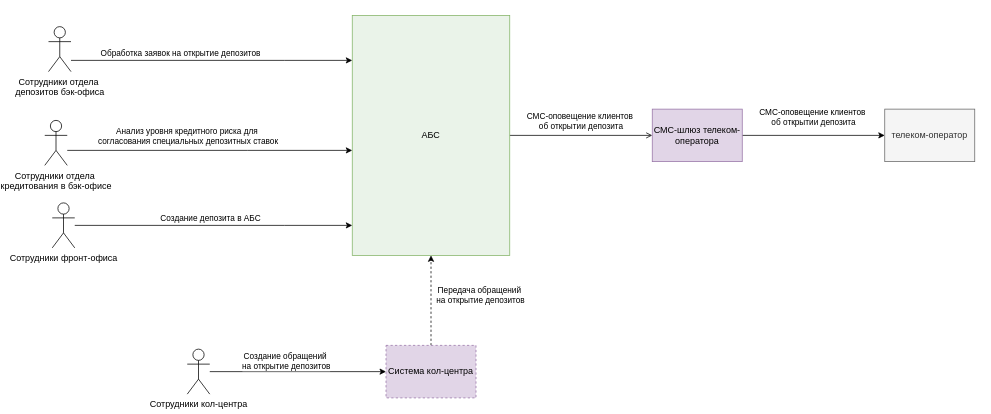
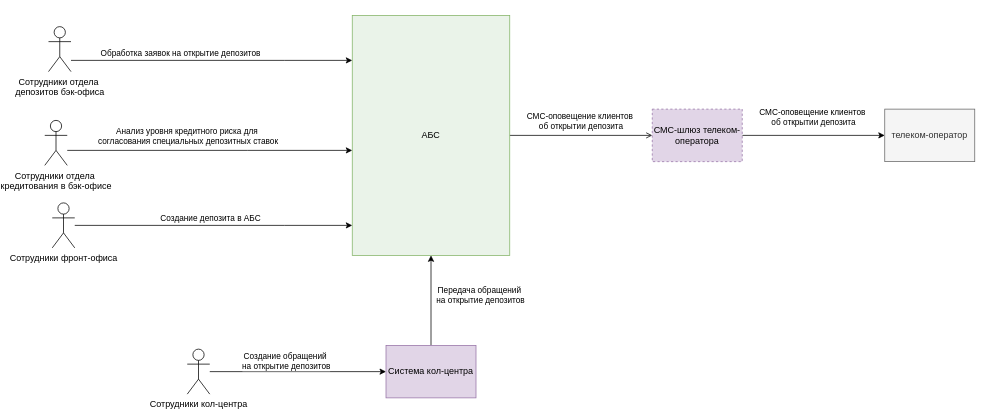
- <mxCell id="19" value="СМС-шлюз телеком-оператора" style="rounded=0;whiteSpace=wrap;html=1;fillColor=#e1d5e7;strokeColor=#9673a6;" vertex="1" parent="1"><mxGeometry x="830" y="145" width="120" height="70" as="geometry" /></mxCell>
+ <mxCell id="19" value="СМС-шлюз телеком-оператора" style="rounded=0;whiteSpace=wrap;html=1;fillColor=#e1d5e7;strokeColor=#9673a6;dashed=1;" vertex="1" parent="1"><mxGeometry x="830" y="145" width="120" height="70" as="geometry" /></mxCell>
- <mxCell id="5" value="" style="edgeStyle=orthogonalEdgeStyle;rounded=0;orthogonalLoop=1;jettySize=auto;html=1;dashed=1;" edge="1" parent="1" source="7" target="4"><mxGeometry relative="1" as="geometry"><mxPoint x="490" y="380" as="targetPoint" /></mxGeometry></mxCell>
+ <mxCell id="5" value="" style="edgeStyle=orthogonalEdgeStyle;rounded=0;orthogonalLoop=1;jettySize=auto;html=1;" edge="1" parent="1" source="7" target="4"><mxGeometry relative="1" as="geometry"><mxPoint x="490" y="380" as="targetPoint" /></mxGeometry></mxCell>
- <mxCell id="7" value="Система кол-центра" style="rounded=0;whiteSpace=wrap;html=1;fillColor=#e1d5e7;strokeColor=#9673a6;dashed=1;" parent="1" vertex="1"><mxGeometry x="475" y="460" width="120" height="70" as="geometry" /></mxCell>
+ <mxCell id="7" value="Система кол-центра" style="rounded=0;whiteSpace=wrap;html=1;fillColor=#e1d5e7;strokeColor=#9673a6;" parent="1" vertex="1"><mxGeometry x="475" y="460" width="120" height="70" as="geometry" /></mxCell>
